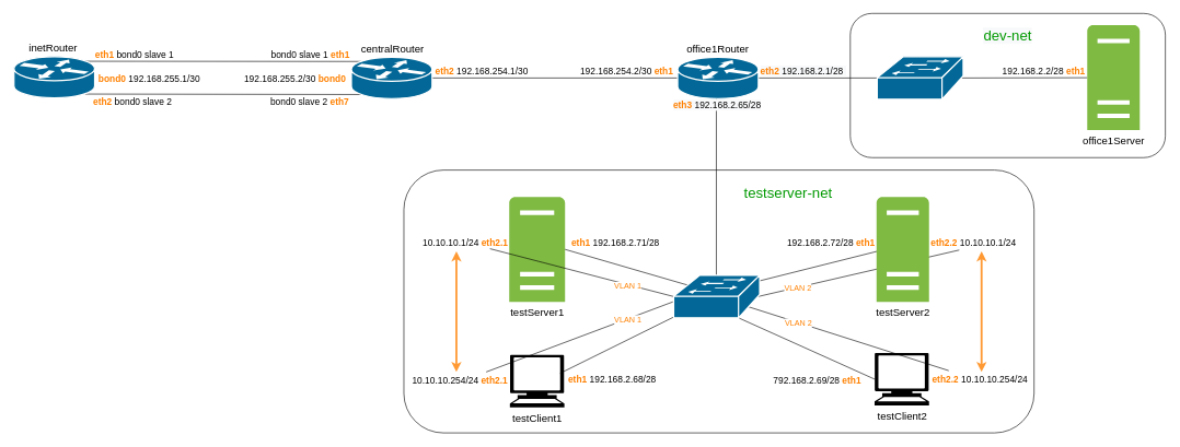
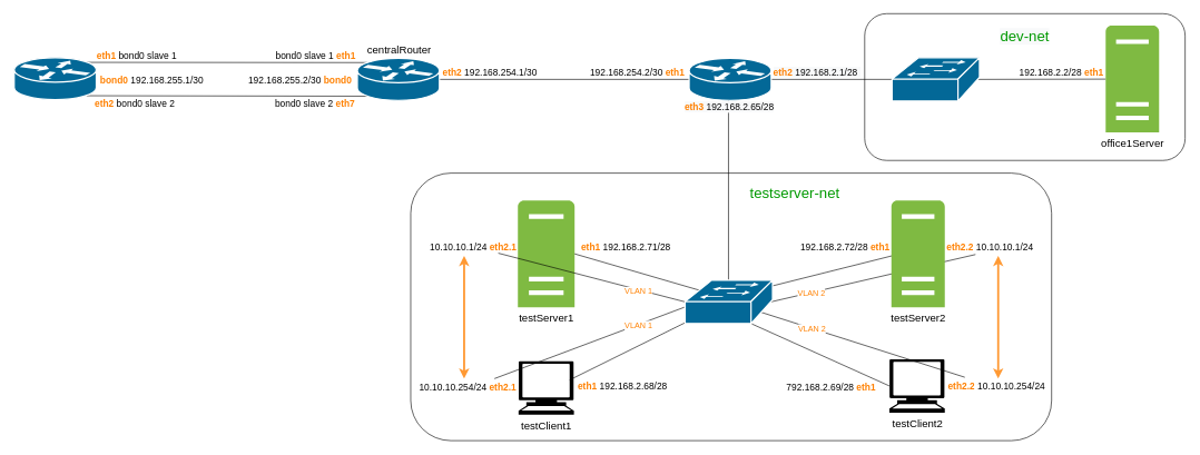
- <mxCell id="44" value="&lt;span style=&quot;color: rgb(0 , 0 , 0) ; font-size: 16px&quot;&gt;inetRouter&lt;/span&gt;" style="text;html=1;resizable=0;points=[];autosize=1;align=left;verticalAlign=top;spacingTop=-4;fontSize=14;fontColor=#FF8000;" parent="1" vertex="1"><mxGeometry x="40.5" y="61" width="90" height="20" as="geometry" /></mxCell>
- <mxCell id="37" value="&lt;font color=&quot;#000000&quot; style=&quot;font-size: 16px&quot;&gt;office1Router&lt;/font&gt;" style="text;html=1;resizable=0;points=[];autosize=1;align=left;verticalAlign=top;spacingTop=-4;fontSize=14;fontColor=#FF8000;" parent="1" vertex="1"><mxGeometry x="1042.5" y="62" width="110" height="20" as="geometry" /></mxCell>
- <mxCell id="61" value="&lt;font style=&quot;font-size: 22px&quot; color=&quot;#009900&quot;&gt;testserver-net&lt;/font&gt;" style="text;html=1;strokeColor=none;fillColor=#ffffff;align=center;verticalAlign=middle;whiteSpace=wrap;rounded=0;gradientColor=none;" parent="1" vertex="1"><mxGeometry x="1114" y="285" width="171" height="20" as="geometry" /></mxCell>
+ <mxCell id="61" value="&lt;font style=&quot;font-size: 22px&quot; color=&quot;#009900&quot;&gt;testserver-net&lt;/font&gt;" style="text;html=1;strokeColor=none;fillColor=#ffffff;align=center;verticalAlign=middle;whiteSpace=wrap;rounded=0;gradientColor=none;" parent="1" vertex="1"><mxGeometry x="1104" y="280" width="171" height="20" as="geometry" /></mxCell>
